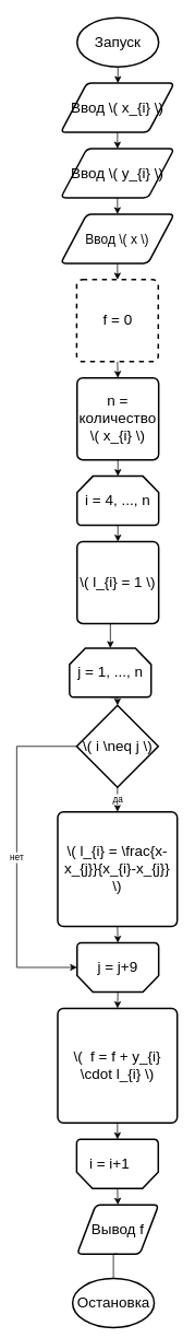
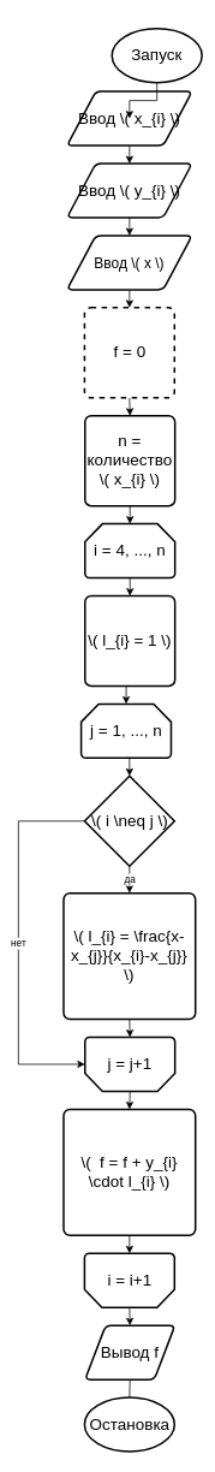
- <mxCell id="31" value="&lt;font style=&quot;font-size: 18px;&quot;&gt;Запуск&lt;/font&gt;" style="strokeWidth=2;html=1;shape=mxgraph.flowchart.start_1;whiteSpace=wrap;" parent="1" vertex="1"><mxGeometry x="94" y="20" width="100" height="60" as="geometry" /></mxCell>
+ <mxCell id="31" value="&lt;font style=&quot;font-size: 18px;&quot;&gt;Запуск&lt;/font&gt;" style="strokeWidth=2;html=1;shape=mxgraph.flowchart.start_1;whiteSpace=wrap;" parent="1" vertex="1"><mxGeometry x="124" y="30" width="100" height="60" as="geometry" /></mxCell>
- <mxCell id="15" value="&lt;font style=&quot;font-size: 18px;&quot;&gt;j = 1, ..., n&lt;/font&gt;" style="strokeWidth=2;html=1;shape=mxgraph.flowchart.loop_limit;whiteSpace=wrap;" parent="1" vertex="1"><mxGeometry x="84.75" y="790" width="100" height="60" as="geometry" /></mxCell>
+ <mxCell id="15" value="&lt;font style=&quot;font-size: 18px;&quot;&gt;j = 1, ..., n&lt;/font&gt;" style="strokeWidth=2;html=1;shape=mxgraph.flowchart.loop_limit;whiteSpace=wrap;" parent="1" vertex="1"><mxGeometry x="89.75" y="780" width="100" height="60" as="geometry" /></mxCell>
- <mxCell id="21" value="&lt;font style=&quot;font-size: 18px;&quot;&gt;j = j+9&lt;/font&gt;" style="text;html=1;align=center;verticalAlign=middle;whiteSpace=wrap;rounded=0;" parent="1" vertex="1"><mxGeometry x="113.5" y="1165" width="60" height="30" as="geometry" /></mxCell>
+ <mxCell id="21" value="&lt;font style=&quot;font-size: 18px;&quot;&gt;j = j+1&lt;/font&gt;" style="text;html=1;align=center;verticalAlign=middle;whiteSpace=wrap;rounded=0;" parent="1" vertex="1"><mxGeometry x="113.5" y="1165" width="60" height="30" as="geometry" /></mxCell>
- <mxCell id="28" value="&lt;font style=&quot;font-size: 18px;&quot;&gt;i = i+1&lt;/font&gt;" style="text;html=1;align=center;verticalAlign=middle;whiteSpace=wrap;rounded=0;" parent="1" vertex="1"><mxGeometry x="104" y="1405" width="60" height="30" as="geometry" /></mxCell>
+ <mxCell id="28" value="&lt;font style=&quot;font-size: 18px;&quot;&gt;i = i+1&lt;/font&gt;" style="text;html=1;align=center;verticalAlign=middle;whiteSpace=wrap;rounded=0;" parent="1" vertex="1"><mxGeometry x="114" y="1405" width="60" height="30" as="geometry" /></mxCell>
- <mxCell id="32" value="&lt;font style=&quot;font-size: 18px;&quot;&gt;Остановка&lt;/font&gt;" style="strokeWidth=2;html=1;shape=mxgraph.flowchart.start_1;whiteSpace=wrap;" parent="1" vertex="1"><mxGeometry x="88.5" y="1560" width="100" height="60" as="geometry" /></mxCell>
+ <mxCell id="32" value="&lt;font style=&quot;font-size: 18px;&quot;&gt;Остановка&lt;/font&gt;" style="strokeWidth=2;html=1;shape=mxgraph.flowchart.start_1;whiteSpace=wrap;" parent="1" vertex="1"><mxGeometry x="93.5" y="1550" width="100" height="60" as="geometry" /></mxCell>
